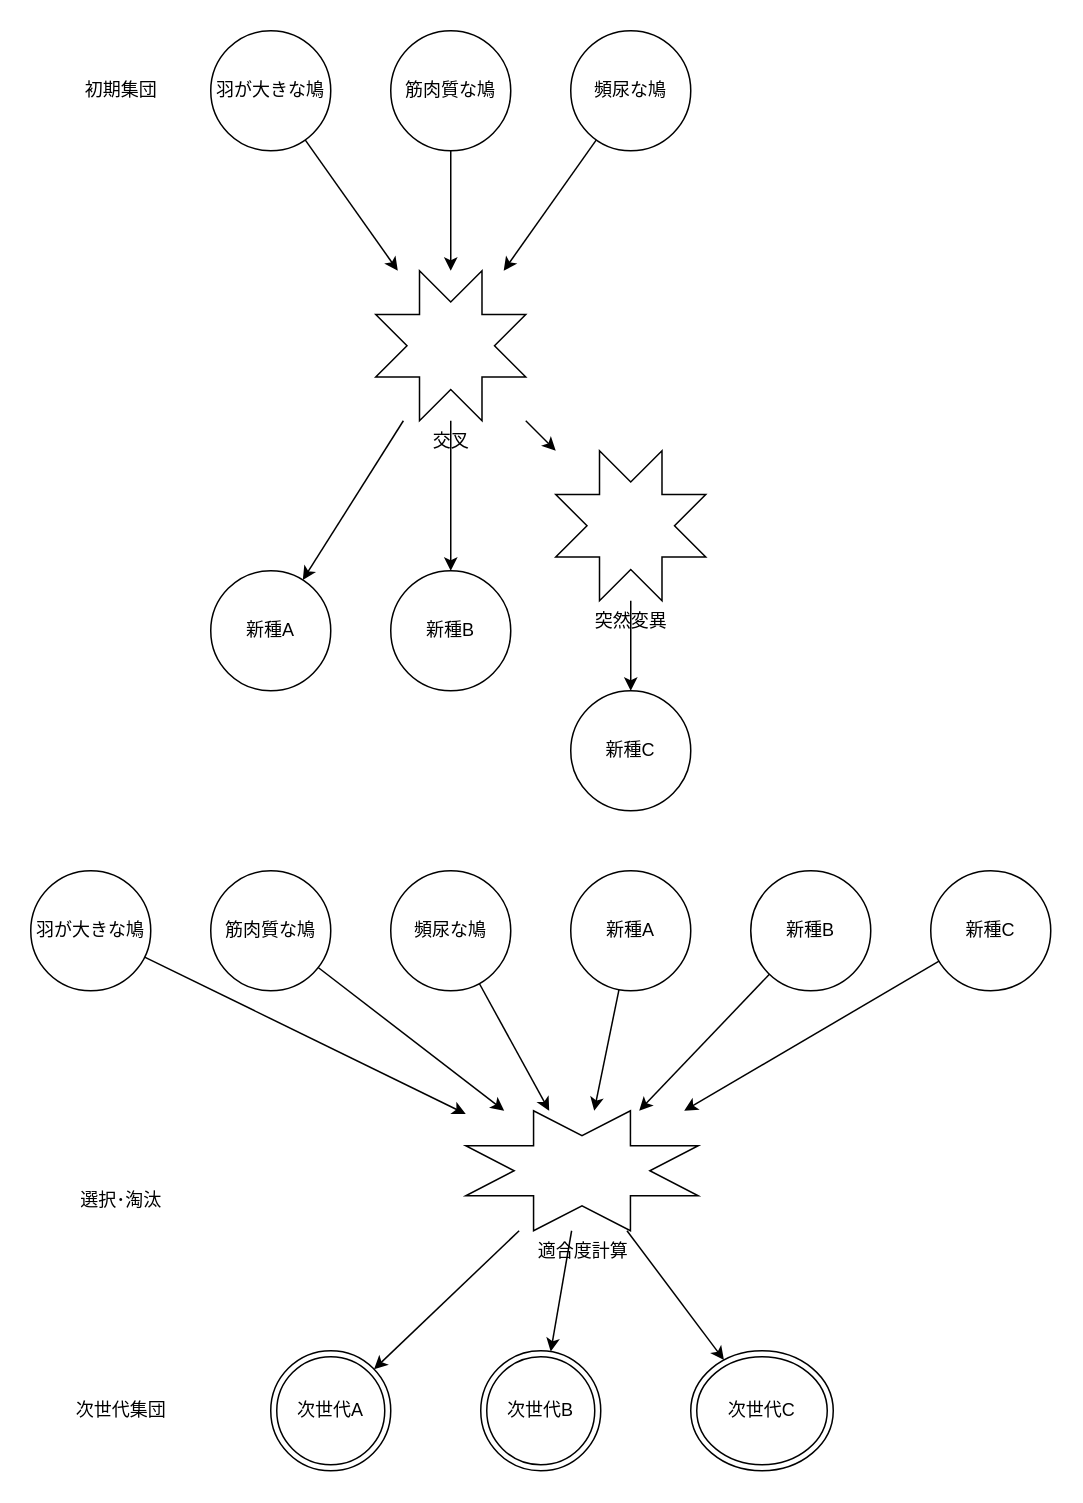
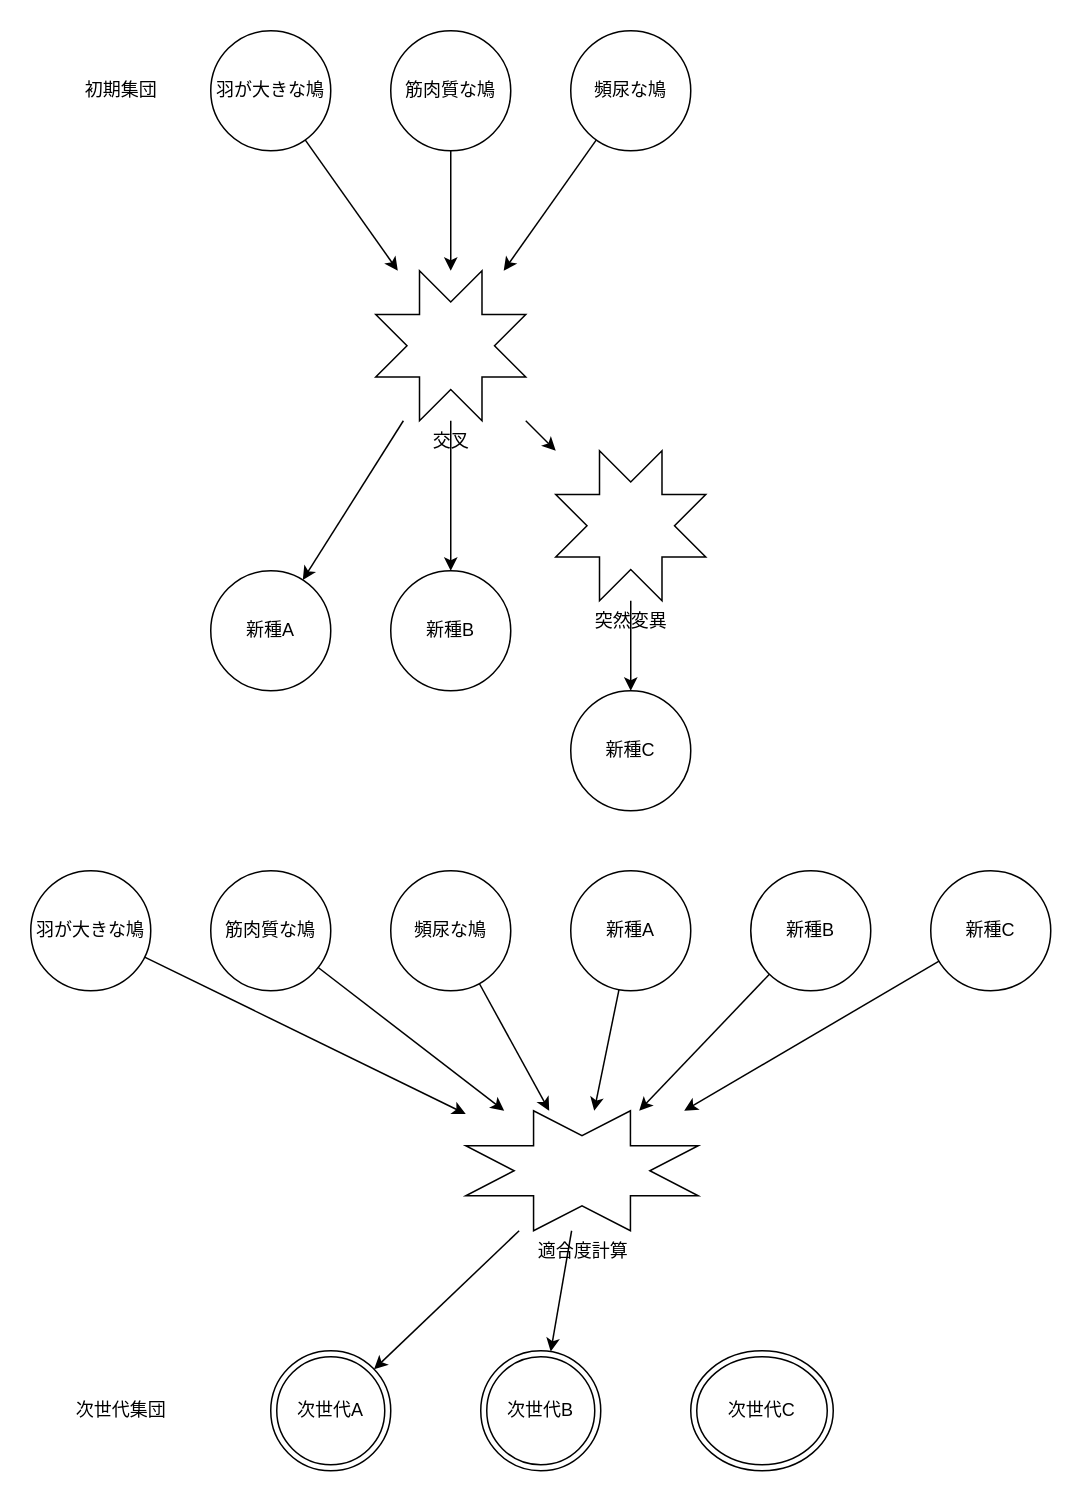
- <mxCell id="36" value="選択･淘汰" style="text;html=1;align=center;verticalAlign=middle;resizable=0;points=[];autosize=1;strokeColor=none;" vertex="1" parent="1"><mxGeometry x="45" y="790" width="70" height="20" as="geometry" /></mxCell>
- <mxCell id="32" style="edgeStyle=none;html=1;" edge="1" parent="1" source="33" target="38"><mxGeometry relative="1" as="geometry" /></mxCell>
